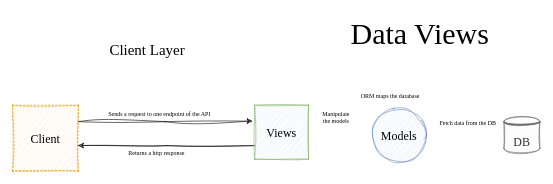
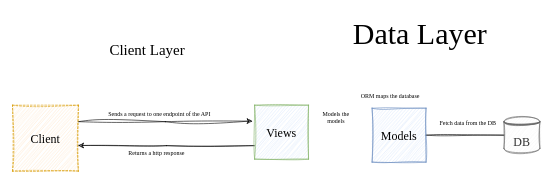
- <mxCell id="12" value="Data Views" style="text;html=1;strokeColor=none;fillColor=none;align=center;verticalAlign=middle;whiteSpace=wrap;rounded=0;fontSize=50;fontFamily=Architects Daughter;" vertex="1" parent="1"><mxGeometry x="540" y="20" width="320" height="70" as="geometry" /></mxCell>
+ <mxCell id="12" value="Data Layer" style="text;html=1;strokeColor=none;fillColor=none;align=center;verticalAlign=middle;whiteSpace=wrap;rounded=0;fontSize=50;fontFamily=Architects Daughter;" vertex="1" parent="1"><mxGeometry x="540" y="20" width="320" height="70" as="geometry" /></mxCell>
- <mxCell id="14" value="Manipulate the models" style="text;html=1;strokeColor=none;fillColor=none;align=center;verticalAlign=middle;whiteSpace=wrap;rounded=0;fontSize=10;fontFamily=Architects Daughter;" vertex="1" parent="1"><mxGeometry x="530" y="180" width="60" height="30" as="geometry" /></mxCell>
+ <mxCell id="14" value="Models the models" style="text;html=1;strokeColor=none;fillColor=none;align=center;verticalAlign=middle;whiteSpace=wrap;rounded=0;fontSize=10;fontFamily=Architects Daughter;" vertex="1" parent="1"><mxGeometry x="530" y="180" width="60" height="30" as="geometry" /></mxCell>
- <mxCell id="6" value="Models" style="ellipse;whiteSpace=wrap;html=1;aspect=fixed;sketch=1;hachureGap=4;jiggle=2;curveFitting=1;fontFamily=Architects Daughter;fontSource=https%3A%2F%2Ffonts.googleapis.com%2Fcss%3Ffamily%3DArchitects%2BDaughter;fontSize=20;fillColor=#dae8fc;strokeColor=#6c8ebf;" vertex="1" parent="1"><mxGeometry x="620" y="180" width="90" height="90" as="geometry" /></mxCell>
+ <mxCell id="6" value="Models" style="whiteSpace=wrap;html=1;aspect=fixed;sketch=1;hachureGap=4;jiggle=2;curveFitting=1;fontFamily=Architects Daughter;fontSource=https%3A%2F%2Ffonts.googleapis.com%2Fcss%3Ffamily%3DArchitects%2BDaughter;fontSize=20;fillColor=#dae8fc;strokeColor=#6c8ebf;" vertex="1" parent="1"><mxGeometry x="620" y="180" width="90" height="90" as="geometry" /></mxCell>
+ <mxCell id="5" style="edgeStyle=orthogonalEdgeStyle;rounded=0;sketch=1;hachureGap=4;jiggle=2;curveFitting=1;orthogonalLoop=1;jettySize=auto;html=1;entryX=0;entryY=0.5;entryDx=0;entryDy=0;fontFamily=Architects Daughter;fontSource=https%3A%2F%2Ffonts.googleapis.com%2Fcss%3Ffamily%3DArchitects%2BDaughter;fontSize=16;endArrow=none;endFill=0;" edge="1" parent="1" source="6" target="8"><mxGeometry relative="1" as="geometry" /></mxCell>
